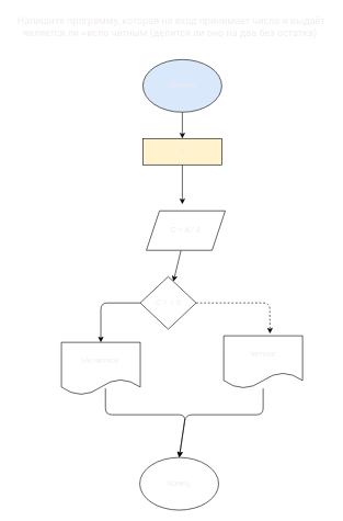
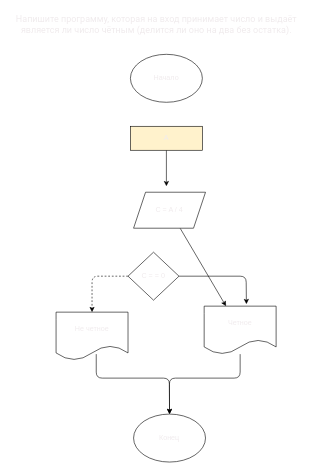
- <mxCell id="4" value="Начало" style="ellipse;whiteSpace=wrap;html=1;labelBackgroundColor=none;fontColor=#F0EBED;fillColor=#dae8fc;" vertex="1" parent="1"><mxGeometry x="217" y="90" width="120" height="80" as="geometry" /></mxCell>
+ <mxCell id="4" value="Начало" style="ellipse;whiteSpace=wrap;html=1;labelBackgroundColor=none;fontColor=#F0EBED;" vertex="1" parent="1"><mxGeometry x="217" y="90" width="120" height="80" as="geometry" /></mxCell>
- <mxCell id="3" value="" style="edgeStyle=none;html=1;fontColor=#F0EBED;" edge="1" parent="1" source="4" target="7"><mxGeometry relative="1" as="geometry" /></mxCell>
- <mxCell id="5" value="" style="edgeStyle=none;html=1;fontColor=#F0EBED;startArrow=none;" edge="1" parent="1" source="16" target="10"><mxGeometry relative="1" as="geometry" /></mxCell>
+ <mxCell id="5" value="" style="edgeStyle=none;html=1;fontColor=#F0EBED;startArrow=none;" edge="1" parent="1" source="16" target="14"><mxGeometry relative="1" as="geometry" /></mxCell>
- <mxCell id="9" style="edgeStyle=none;html=1;entryX=0.587;entryY=-0.042;entryDx=0;entryDy=0;entryPerimeter=0;fontColor=#F0EBED;dashed=1;" edge="1" parent="1" source="10" target="14"><mxGeometry relative="1" as="geometry"><Array as="points"><mxPoint x="410" y="460" /></Array></mxGeometry></mxCell>
+ <mxCell id="9" style="edgeStyle=none;html=1;entryX=0.587;entryY=-0.042;entryDx=0;entryDy=0;entryPerimeter=0;fontColor=#F0EBED;" edge="1" parent="1" source="10" target="14"><mxGeometry relative="1" as="geometry"><Array as="points"><mxPoint x="410" y="460" /></Array></mxGeometry></mxCell>
- <mxCell id="8" style="edgeStyle=none;html=1;entryX=0.5;entryY=0;entryDx=0;entryDy=0;fontColor=#F0EBED;" edge="1" parent="1" source="10" target="12"><mxGeometry relative="1" as="geometry"><mxPoint x="170.44" y="538" as="targetPoint" /><Array as="points"><mxPoint x="153" y="460" /></Array></mxGeometry></mxCell>
+ <mxCell id="8" style="edgeStyle=none;html=1;entryX=0.5;entryY=0;entryDx=0;entryDy=0;fontColor=#F0EBED;dashed=1;" edge="1" parent="1" source="10" target="12"><mxGeometry relative="1" as="geometry"><mxPoint x="170.44" y="538" as="targetPoint" /><Array as="points"><mxPoint x="153" y="460" /></Array></mxGeometry></mxCell>
- <mxCell id="15" value="Конец" style="ellipse;whiteSpace=wrap;html=1;labelBackgroundColor=none;fontColor=#F0EBED;" vertex="1" parent="1"><mxGeometry x="212.25" y="695" width="120" height="80" as="geometry" /></mxCell>
+ <mxCell id="15" value="Конец" style="ellipse;whiteSpace=wrap;html=1;labelBackgroundColor=none;fontColor=#F0EBED;" vertex="1" parent="1"><mxGeometry x="222.25" y="690" width="120" height="80" as="geometry" /></mxCell>
